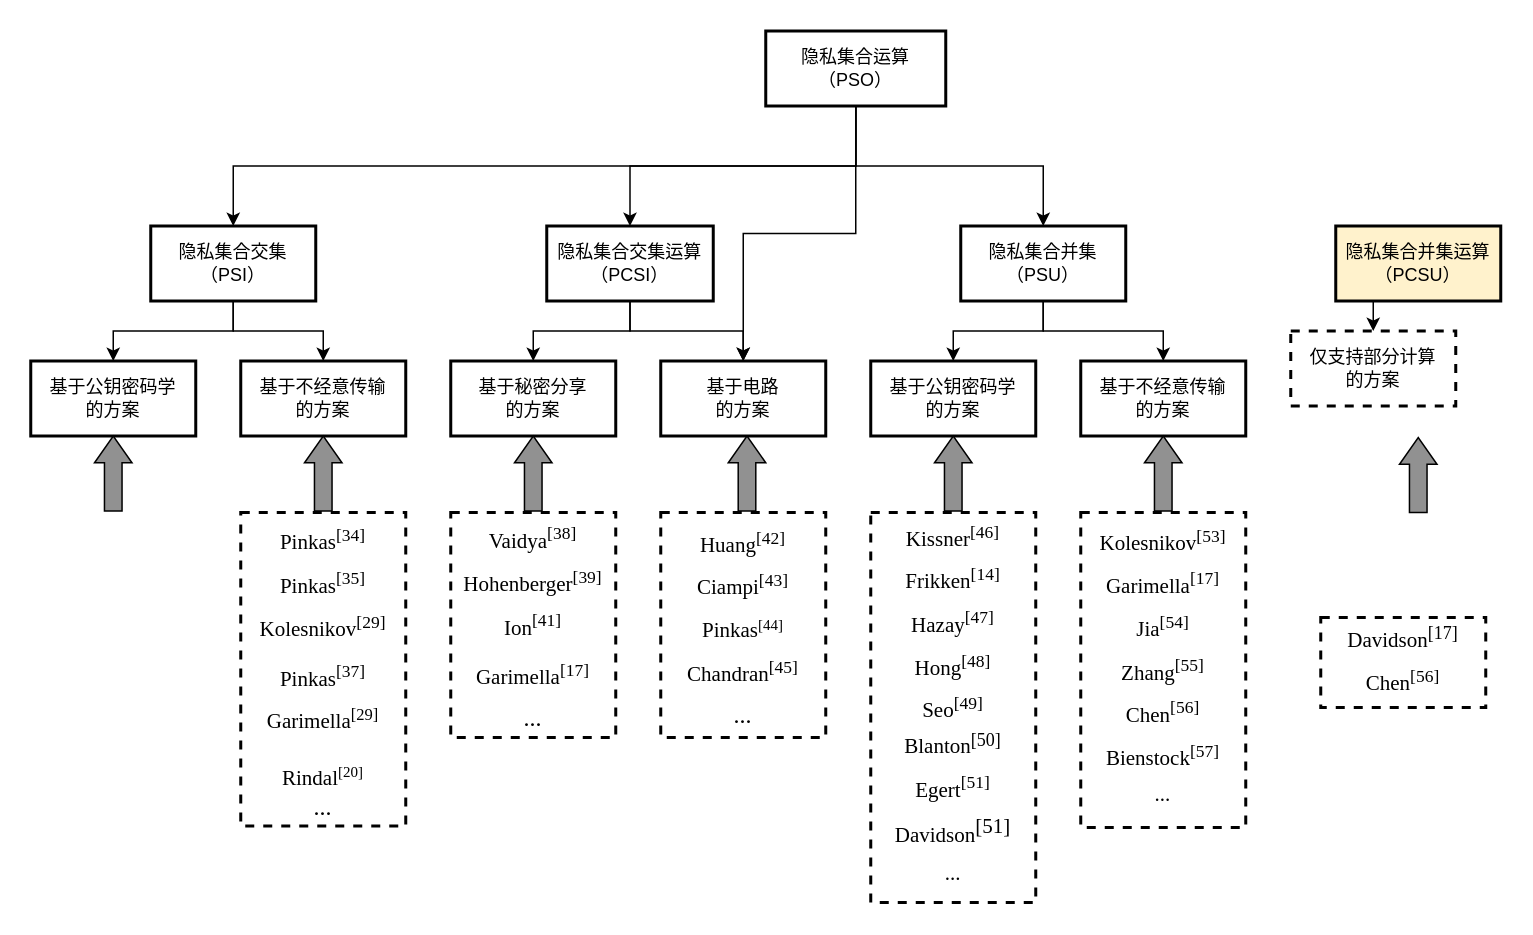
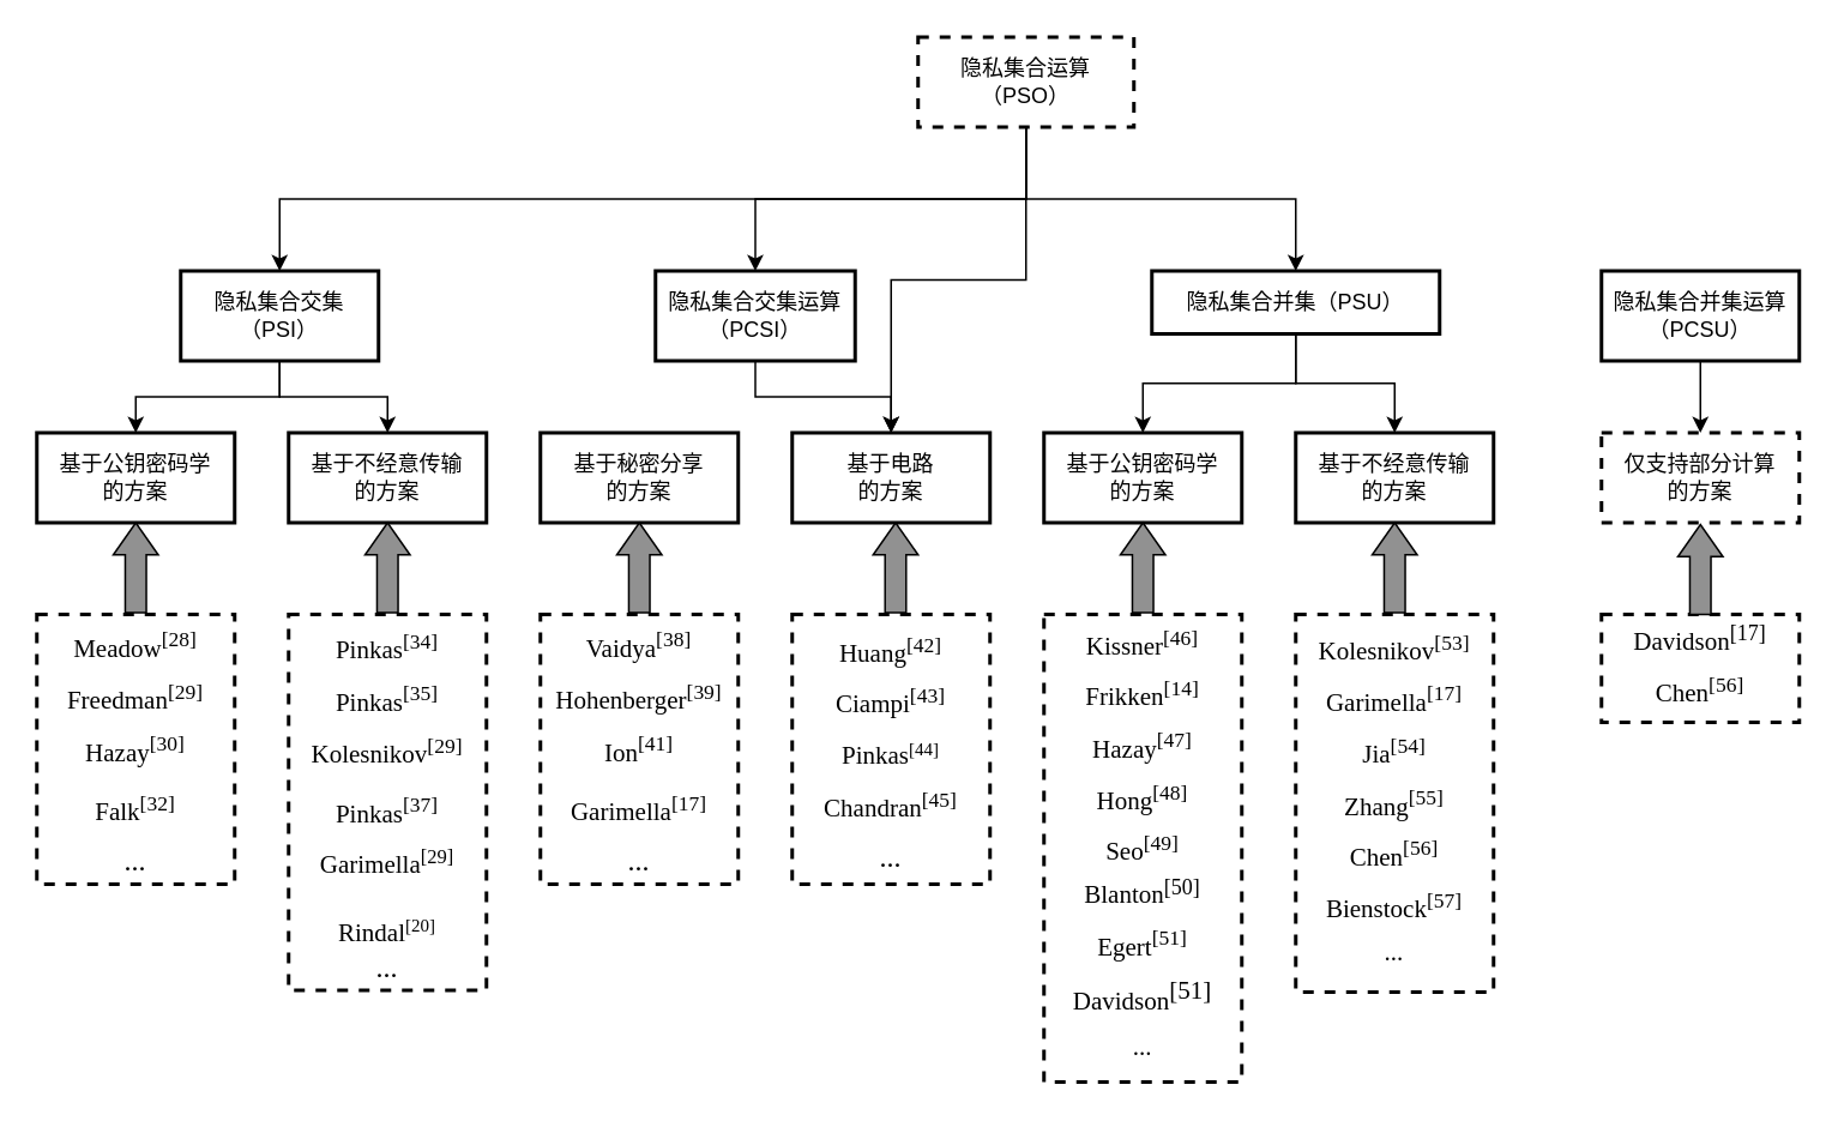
- <mxCell id="6" value="&lt;font face=&quot;Helvetica&quot;&gt;隐私集合运算&lt;/font&gt;&lt;div&gt;&lt;font face=&quot;Helvetica&quot;&gt;（PSO）&lt;/font&gt;&lt;/div&gt;" style="rounded=0;whiteSpace=wrap;html=1;strokeWidth=2;" parent="1" vertex="1"><mxGeometry x="510" y="20" width="120" height="50" as="geometry" /></mxCell>
+ <mxCell id="6" value="&lt;font face=&quot;Helvetica&quot;&gt;隐私集合运算&lt;/font&gt;&lt;div&gt;&lt;font face=&quot;Helvetica&quot;&gt;（PSO）&lt;/font&gt;&lt;/div&gt;" style="rounded=0;whiteSpace=wrap;html=1;strokeWidth=2;dashed=1;" parent="1" vertex="1"><mxGeometry x="510" y="20" width="120" height="50" as="geometry" /></mxCell>
- <mxCell id="12" value="&lt;font face=&quot;Helvetica&quot;&gt;隐私集合并集（PSU）&lt;/font&gt;" style="rounded=0;whiteSpace=wrap;html=1;strokeWidth=2;" parent="1" vertex="1"><mxGeometry x="640" y="150" width="110" height="50" as="geometry" /></mxCell>
+ <mxCell id="12" value="&lt;font face=&quot;Helvetica&quot;&gt;隐私集合并集（PSU）&lt;/font&gt;" style="rounded=0;whiteSpace=wrap;html=1;strokeWidth=2;" parent="1" vertex="1"><mxGeometry x="640" y="150" width="160" height="35" as="geometry" /></mxCell>
- <mxCell id="27" value="&lt;font face=&quot;Helvetica&quot;&gt;隐私集合并集运算（PCSU）&lt;/font&gt;" style="rounded=0;whiteSpace=wrap;html=1;strokeWidth=2;fillColor=#fff2cc;" parent="1" vertex="1"><mxGeometry x="890" y="150" width="110" height="50" as="geometry" /></mxCell>
+ <mxCell id="27" value="&lt;font face=&quot;Helvetica&quot;&gt;隐私集合并集运算（PCSU）&lt;/font&gt;" style="rounded=0;whiteSpace=wrap;html=1;strokeWidth=2;" parent="1" vertex="1"><mxGeometry x="890" y="150" width="110" height="50" as="geometry" /></mxCell>
- <mxCell id="13" style="edgeStyle=orthogonalEdgeStyle;rounded=0;orthogonalLoop=1;jettySize=auto;html=1;exitX=0.5;exitY=1;exitDx=0;exitDy=0;entryX=0.5;entryY=0;entryDx=0;entryDy=0;" parent="1" source="15" target="20" edge="1"><mxGeometry relative="1" as="geometry" /></mxCell>
- <mxCell id="29" value="仅支持部分计算&lt;div&gt;的方案&lt;/div&gt;" style="rounded=0;whiteSpace=wrap;html=1;strokeWidth=2;dashed=1;" parent="1" vertex="1"><mxGeometry x="860" y="220" width="110" height="50" as="geometry" /></mxCell>
+ <mxCell id="29" value="仅支持部分计算&lt;div&gt;的方案&lt;/div&gt;" style="rounded=0;whiteSpace=wrap;html=1;strokeWidth=2;dashed=1;" parent="1" vertex="1"><mxGeometry x="890" y="240" width="110" height="50" as="geometry" /></mxCell>
+ <mxCell id="37" value="&lt;div style=&quot;&quot;&gt;&lt;font style=&quot;font-size: 14px;&quot; face=&quot;Times New Roman&quot;&gt;&lt;span lang=&quot;EN-US&quot; style=&quot;line-height: 24px;&quot;&gt;Meadow&lt;sup&gt;[28]&lt;/sup&gt;&lt;/span&gt;&lt;/font&gt;&lt;/div&gt;&lt;div style=&quot;&quot;&gt;&lt;font style=&quot;font-size: 14px;&quot; face=&quot;Times New Roman&quot;&gt;&lt;span lang=&quot;EN-US&quot; style=&quot;text-align: start; line-height: 24px;&quot;&gt;&lt;font&gt;Freedman&lt;sup&gt;[29]&lt;/sup&gt;&lt;/font&gt;&lt;/span&gt;&lt;span lang=&quot;EN-US&quot; style=&quot;line-height: 24px;&quot;&gt;&lt;br&gt;&lt;/span&gt;&lt;/font&gt;&lt;/div&gt;&lt;div style=&quot;&quot;&gt;&lt;span lang=&quot;EN-US&quot; style=&quot;text-align: start; line-height: 24px;&quot;&gt;&lt;sup&gt;&lt;font style=&quot;font-size: 14px;&quot; face=&quot;Times New Roman&quot;&gt;Hazay&lt;sup&gt;[30]&lt;/sup&gt;&lt;/font&gt;&lt;/sup&gt;&lt;/span&gt;&lt;/div&gt;&lt;div style=&quot;&quot;&gt;&lt;span lang=&quot;EN-US&quot; style=&quot;text-align: start; line-height: 24px;&quot;&gt;&lt;sup&gt;&lt;font style=&quot;font-size: 14px;&quot; face=&quot;Times New Roman&quot;&gt;Falk&lt;sup&gt;[32]&lt;/sup&gt;&lt;/font&gt;&lt;/sup&gt;&lt;/span&gt;&lt;/div&gt;&lt;div style=&quot;&quot;&gt;&lt;font size=&quot;3&quot; face=&quot;Times New Roman&quot;&gt;...&lt;/font&gt;&lt;br&gt;&lt;/div&gt;&lt;span style=&quot;font-family: -webkit-standard; font-size: medium; text-align: start;&quot;&gt;&lt;/span&gt;" style="rounded=0;whiteSpace=wrap;html=1;strokeWidth=2;align=center;dashed=1;" vertex="1" parent="1"><mxGeometry x="20" y="341" width="110" height="150" as="geometry" /></mxCell>
- <mxCell id="28" value="&lt;div style=&quot;&quot;&gt;&lt;span style=&quot;font-family: &amp;quot;Times New Roman&amp;quot;; font-size: 14px; text-align: start; line-height: 24px;&quot; lang=&quot;EN-US&quot;&gt;Davidson&lt;/span&gt;&lt;span style=&quot;font-family: &amp;quot;Times New Roman&amp;quot;; text-align: start; vertical-align: super;&quot;&gt;&lt;font style=&quot;font-size: 12px;&quot;&gt;[17]&lt;/font&gt;&lt;/span&gt;&lt;/div&gt;&lt;div style=&quot;&quot;&gt;&lt;span style=&quot;font-family: &amp;quot;Times New Roman&amp;quot;; font-size: 14px; text-align: start; vertical-align: super;&quot;&gt;&lt;span style=&quot;line-height: 24px;&quot; lang=&quot;EN-US&quot;&gt;Chen&lt;/span&gt;&lt;span style=&quot;line-height: 24px;&quot; lang=&quot;EN-US&quot;&gt;&lt;sup&gt;[56]&lt;/sup&gt;&lt;/span&gt;&lt;br&gt;&lt;/span&gt;&lt;/div&gt;&lt;span style=&quot;font-family: -webkit-standard; font-size: medium; text-align: start;&quot;&gt;&lt;/span&gt;&lt;span style=&quot;font-family: -webkit-standard; font-size: medium; text-align: start;&quot;&gt;&lt;/span&gt;&lt;span style=&quot;font-family: -webkit-standard; font-size: medium; text-align: start;&quot;&gt;&lt;/span&gt;" style="rounded=0;whiteSpace=wrap;html=1;strokeWidth=2;align=center;dashed=1;" parent="1" vertex="1"><mxGeometry x="880" y="411" width="110" height="60" as="geometry" /></mxCell>
+ <mxCell id="28" value="&lt;div style=&quot;&quot;&gt;&lt;span style=&quot;font-family: &amp;quot;Times New Roman&amp;quot;; font-size: 14px; text-align: start; line-height: 24px;&quot; lang=&quot;EN-US&quot;&gt;Davidson&lt;/span&gt;&lt;span style=&quot;font-family: &amp;quot;Times New Roman&amp;quot;; text-align: start; vertical-align: super;&quot;&gt;&lt;font style=&quot;font-size: 12px;&quot;&gt;[17]&lt;/font&gt;&lt;/span&gt;&lt;/div&gt;&lt;div style=&quot;&quot;&gt;&lt;span style=&quot;font-family: &amp;quot;Times New Roman&amp;quot;; font-size: 14px; text-align: start; vertical-align: super;&quot;&gt;&lt;span style=&quot;line-height: 24px;&quot; lang=&quot;EN-US&quot;&gt;Chen&lt;/span&gt;&lt;span style=&quot;line-height: 24px;&quot; lang=&quot;EN-US&quot;&gt;&lt;sup&gt;[56]&lt;/sup&gt;&lt;/span&gt;&lt;br&gt;&lt;/span&gt;&lt;/div&gt;&lt;span style=&quot;font-family: -webkit-standard; font-size: medium; text-align: start;&quot;&gt;&lt;/span&gt;&lt;span style=&quot;font-family: -webkit-standard; font-size: medium; text-align: start;&quot;&gt;&lt;/span&gt;&lt;span style=&quot;font-family: -webkit-standard; font-size: medium; text-align: start;&quot;&gt;&lt;/span&gt;" style="rounded=0;whiteSpace=wrap;html=1;strokeWidth=2;align=center;dashed=1;" parent="1" vertex="1"><mxGeometry x="890" y="341" width="110" height="60" as="geometry" /></mxCell>
